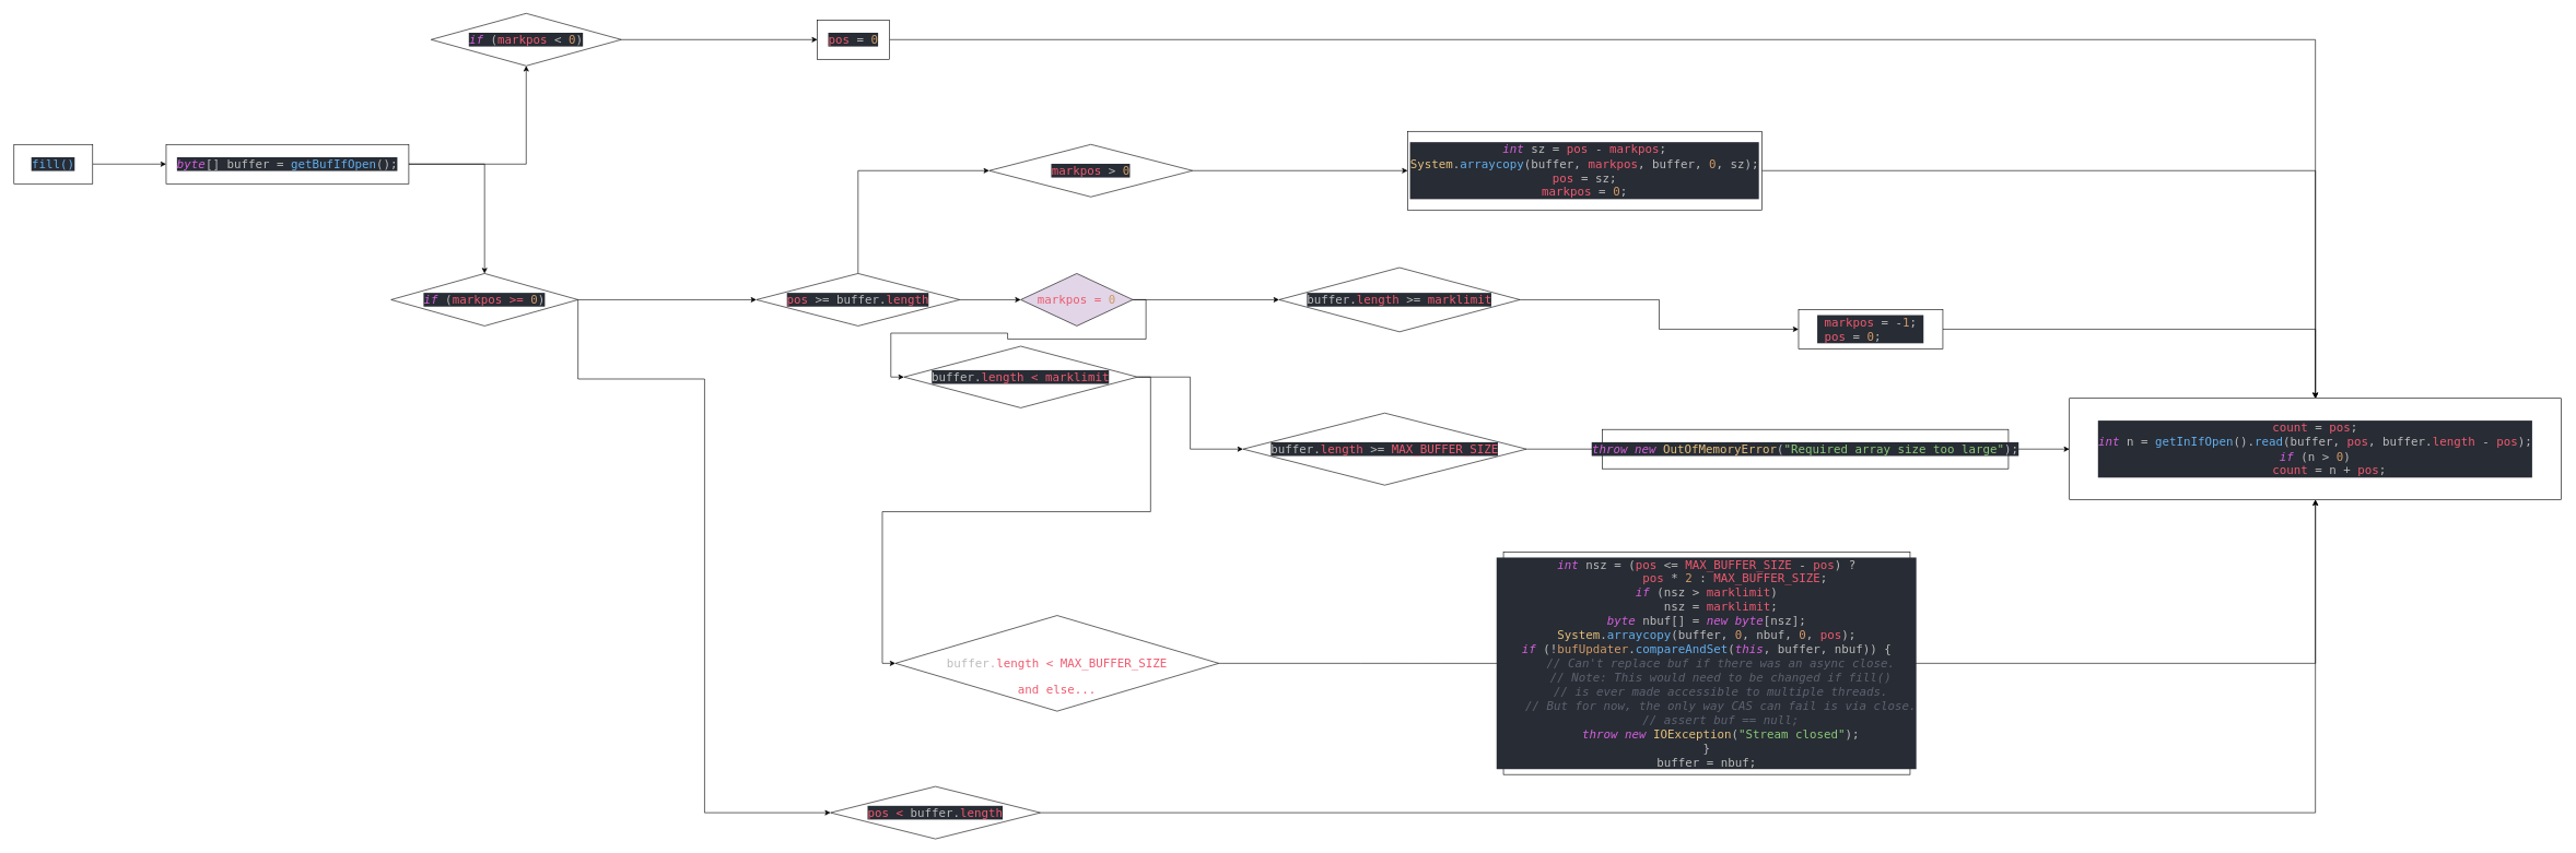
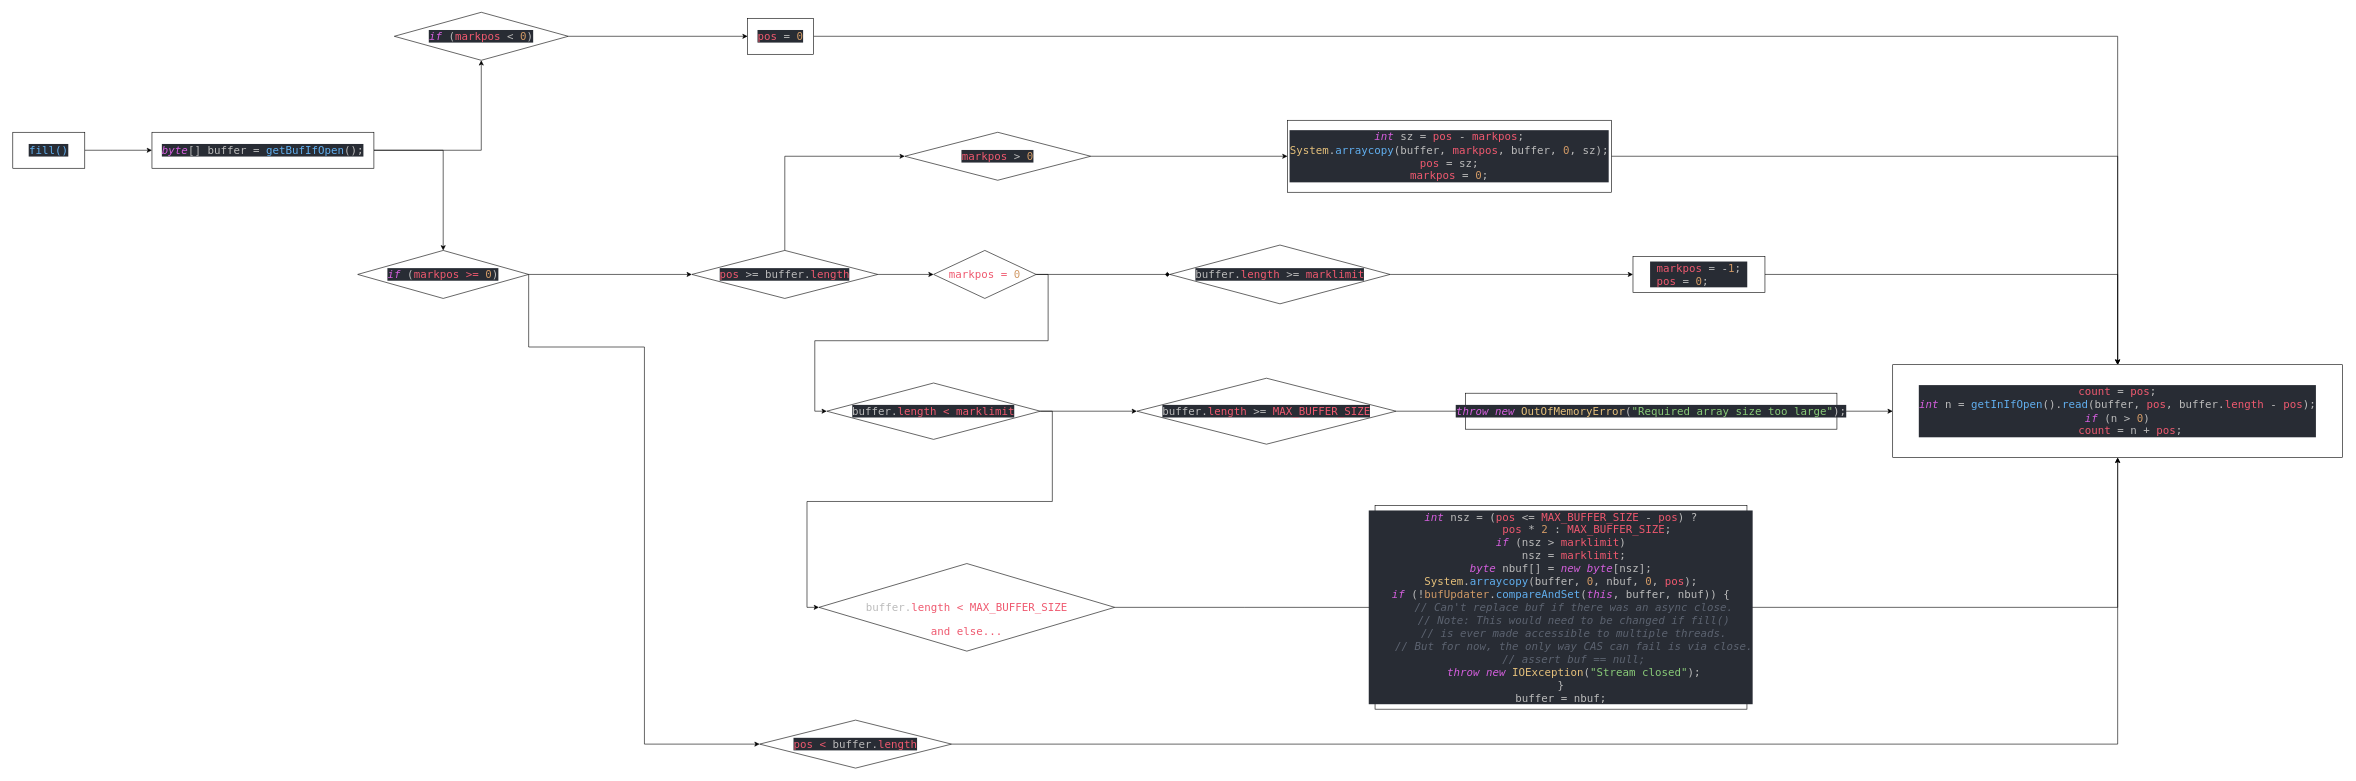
- <mxCell id="38" value="&lt;pre style=&quot;color: rgb(187 , 187 , 187) ; font-size: 13.5pt ; font-family: &amp;#34;consolas&amp;#34; , monospace&quot;&gt;&lt;span style=&quot;color: rgb(239 , 89 , 111)&quot;&gt;markpos =&lt;/span&gt; &lt;span style=&quot;color: rgb(209 , 154 , 102)&quot;&gt;0&lt;/span&gt;&lt;/pre&gt;" style="rhombus;whiteSpace=wrap;html=1;fillColor=#e1d5e7;" vertex="1" parent="1"><mxGeometry x="1555" y="417" width="171" height="80" as="geometry" /></mxCell>
+ <mxCell id="38" value="&lt;pre style=&quot;color: rgb(187 , 187 , 187) ; font-size: 13.5pt ; font-family: &amp;#34;consolas&amp;#34; , monospace&quot;&gt;&lt;span style=&quot;color: rgb(239 , 89 , 111)&quot;&gt;markpos =&lt;/span&gt; &lt;span style=&quot;color: rgb(209 , 154 , 102)&quot;&gt;0&lt;/span&gt;&lt;/pre&gt;" style="rhombus;whiteSpace=wrap;html=1;" vertex="1" parent="1"><mxGeometry x="1555" y="417" width="171" height="80" as="geometry" /></mxCell>
- <mxCell id="36" style="edgeStyle=orthogonalEdgeStyle;rounded=0;orthogonalLoop=1;jettySize=auto;html=1;exitX=1;exitY=0.5;exitDx=0;exitDy=0;entryX=0;entryY=0.5;entryDx=0;entryDy=0;" edge="1" parent="1" source="38" target="22"><mxGeometry relative="1" as="geometry" /></mxCell>
+ <mxCell id="36" style="edgeStyle=orthogonalEdgeStyle;rounded=0;orthogonalLoop=1;jettySize=auto;html=1;exitX=1;exitY=0.5;exitDx=0;exitDy=0;entryX=0;entryY=0.5;entryDx=0;entryDy=0;endArrow=diamond;" edge="1" parent="1" source="38" target="22"><mxGeometry relative="1" as="geometry" /></mxCell>
- <mxCell id="24" value="&lt;pre style=&quot;background-color: #282c34 ; color: #bbbbbb ; font-family: &amp;#34;consolas&amp;#34; , monospace ; font-size: 13.5pt&quot;&gt; &lt;span style=&quot;color: #ef596f&quot;&gt;markpos &lt;/span&gt;= -&lt;span style=&quot;color: #d19a66&quot;&gt;1&lt;/span&gt;; &lt;br&gt; &lt;span style=&quot;color: #ef596f&quot;&gt;pos &lt;/span&gt;= &lt;span style=&quot;color: #d19a66&quot;&gt;0&lt;/span&gt;;      &lt;/pre&gt;" style="whiteSpace=wrap;html=1;" vertex="1" parent="1"><mxGeometry x="2741" y="472" width="220" height="60" as="geometry" /></mxCell>
+ <mxCell id="24" value="&lt;pre style=&quot;background-color: #282c34 ; color: #bbbbbb ; font-family: &amp;#34;consolas&amp;#34; , monospace ; font-size: 13.5pt&quot;&gt; &lt;span style=&quot;color: #ef596f&quot;&gt;markpos &lt;/span&gt;= -&lt;span style=&quot;color: #d19a66&quot;&gt;1&lt;/span&gt;; &lt;br&gt; &lt;span style=&quot;color: #ef596f&quot;&gt;pos &lt;/span&gt;= &lt;span style=&quot;color: #d19a66&quot;&gt;0&lt;/span&gt;;      &lt;/pre&gt;" style="whiteSpace=wrap;html=1;" vertex="1" parent="1"><mxGeometry x="2721" y="427" width="220" height="60" as="geometry" /></mxCell>
- <mxCell id="41" value="&lt;pre style=&quot;color: rgb(187 , 187 , 187) ; font-size: 13.5pt ; background-color: rgb(40 , 44 , 52) ; font-family: &amp;#34;consolas&amp;#34; , monospace&quot;&gt;&lt;span style=&quot;font-size: 13.5pt&quot;&gt;buffer.&lt;/span&gt;&lt;span style=&quot;font-size: 13.5pt ; color: rgb(239 , 89 , 111)&quot;&gt;length &amp;lt;&lt;/span&gt;&lt;span style=&quot;font-size: 13.5pt&quot;&gt;&amp;nbsp;&lt;/span&gt;&lt;span style=&quot;font-size: 13.5pt ; color: rgb(239 , 89 , 111)&quot;&gt;marklimit&lt;/span&gt;&lt;/pre&gt;" style="rhombus;whiteSpace=wrap;html=1;" vertex="1" parent="1"><mxGeometry x="1377" y="528" width="356" height="94" as="geometry" /></mxCell>
+ <mxCell id="41" value="&lt;pre style=&quot;color: rgb(187 , 187 , 187) ; font-size: 13.5pt ; background-color: rgb(40 , 44 , 52) ; font-family: &amp;#34;consolas&amp;#34; , monospace&quot;&gt;&lt;span style=&quot;font-size: 13.5pt&quot;&gt;buffer.&lt;/span&gt;&lt;span style=&quot;font-size: 13.5pt ; color: rgb(239 , 89 , 111)&quot;&gt;length &amp;lt;&lt;/span&gt;&lt;span style=&quot;font-size: 13.5pt&quot;&gt;&amp;nbsp;&lt;/span&gt;&lt;span style=&quot;font-size: 13.5pt ; color: rgb(239 , 89 , 111)&quot;&gt;marklimit&lt;/span&gt;&lt;/pre&gt;" style="rhombus;whiteSpace=wrap;html=1;" vertex="1" parent="1"><mxGeometry x="1377" y="638" width="356" height="94" as="geometry" /></mxCell>
